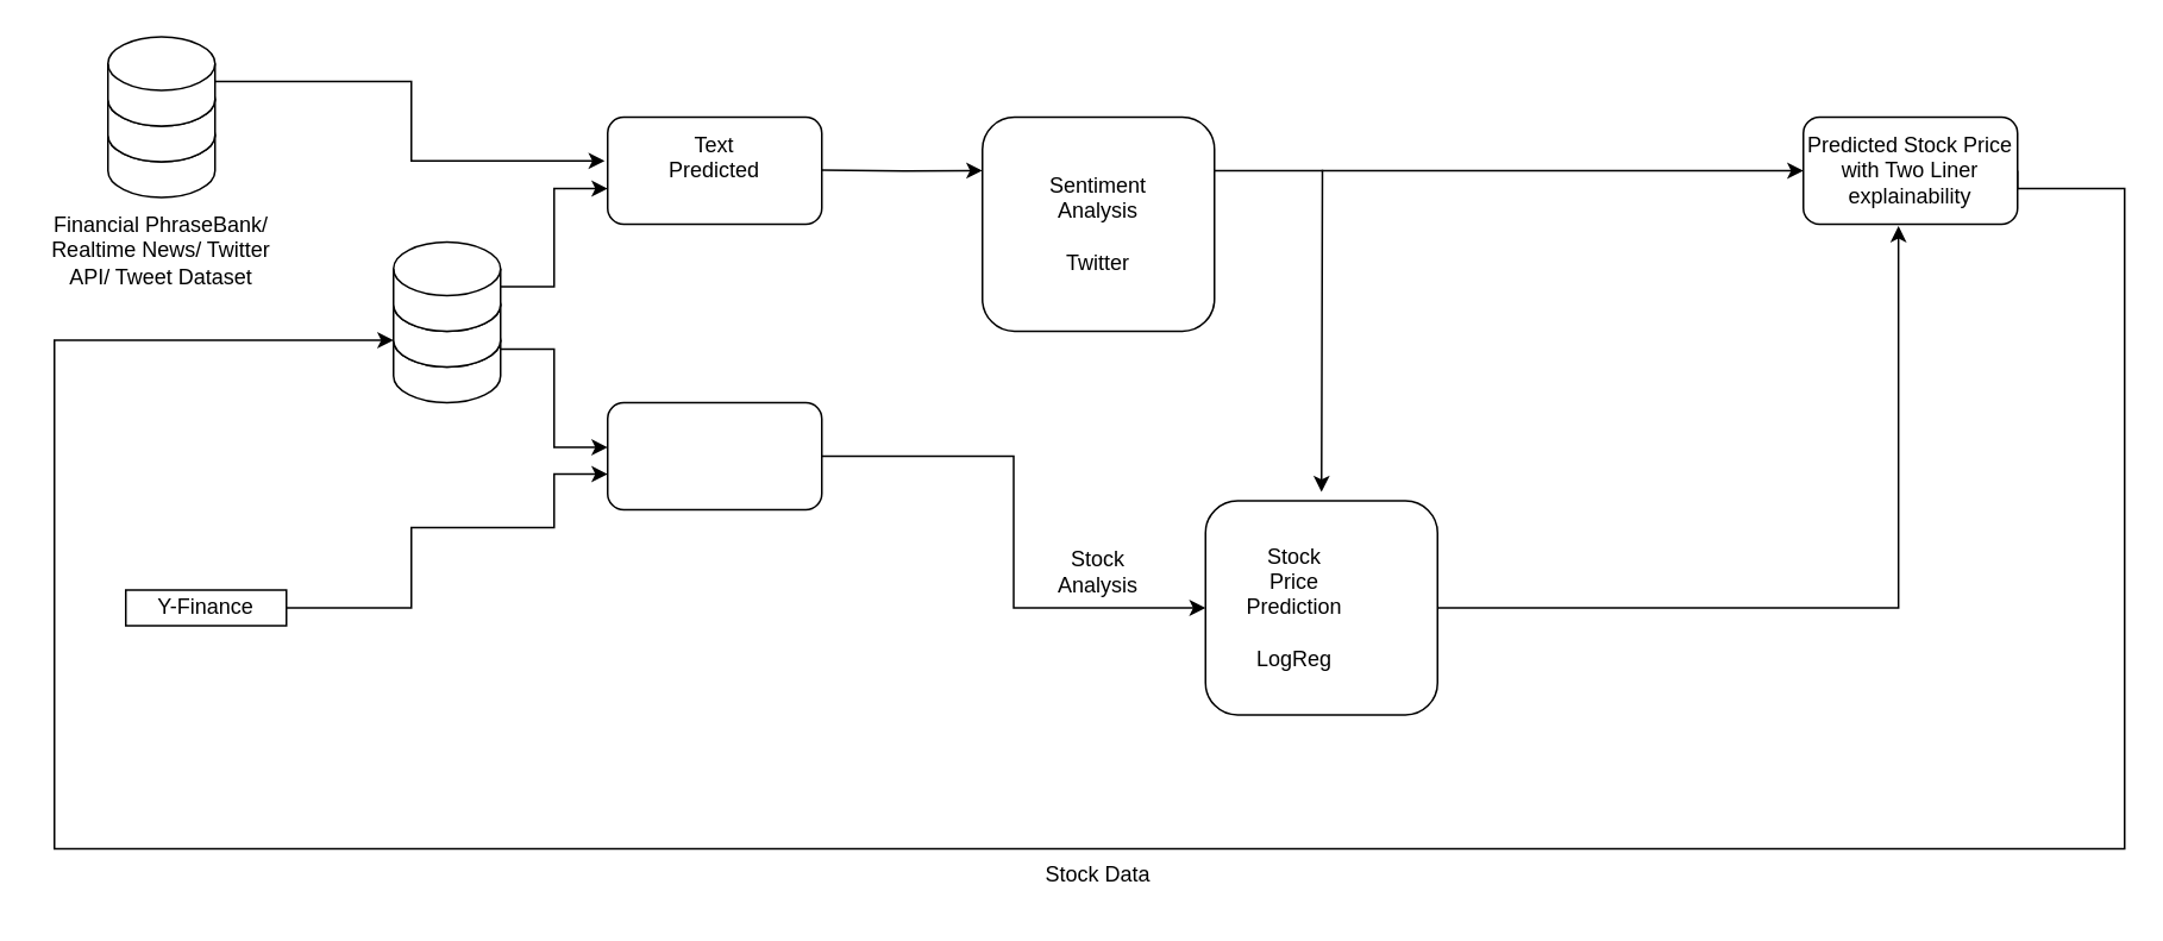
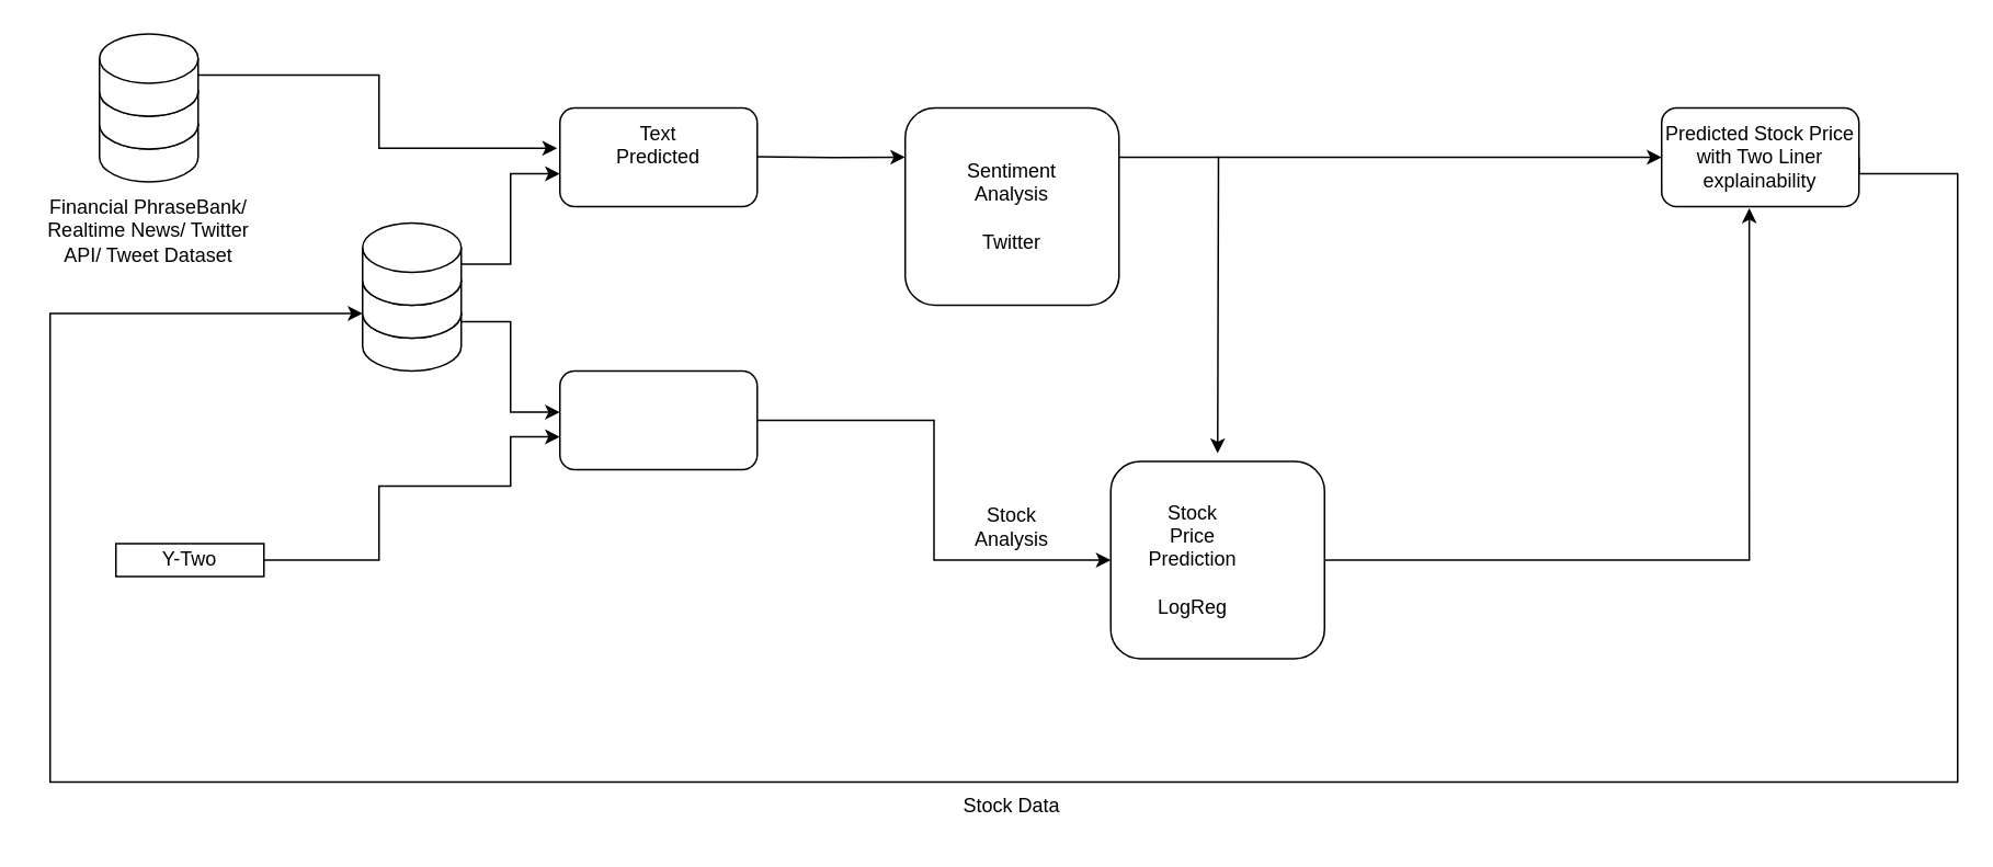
- <mxCell id="39" value="Y-Finance" style="text;html=1;align=center;verticalAlign=middle;whiteSpace=wrap;rounded=0;" parent="37" vertex="1"><mxGeometry x="15" width="60" height="30" as="geometry" /></mxCell>
+ <mxCell id="39" value="Y-Two" style="text;html=1;align=center;verticalAlign=middle;whiteSpace=wrap;rounded=0;" parent="37" vertex="1"><mxGeometry x="15" width="60" height="30" as="geometry" /></mxCell>
